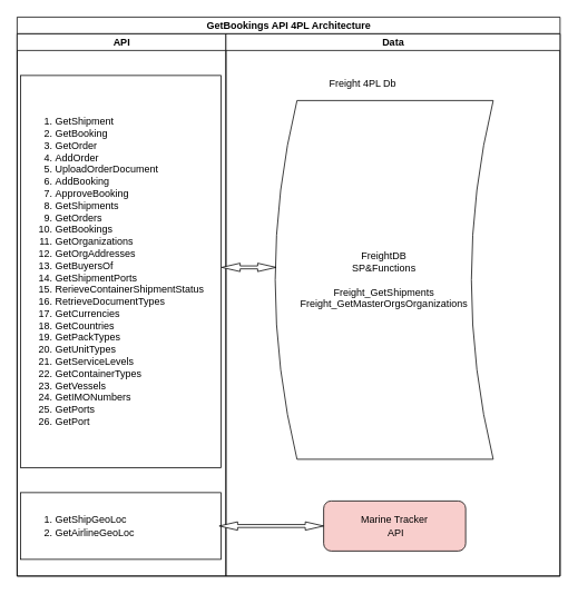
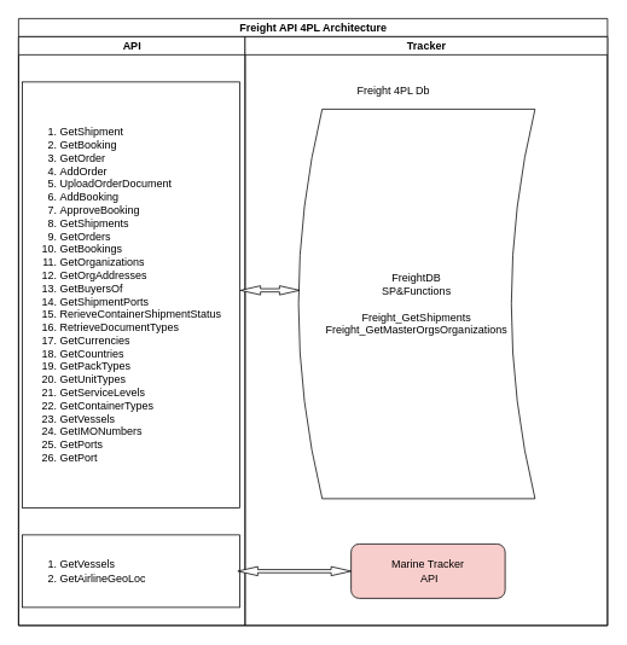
- <mxCell id="2" value="GetBookings API 4PL Architecture" style="swimlane;html=1;childLayout=stackLayout;resizeParent=1;resizeParentMax=0;startSize=20;" parent="1" vertex="1"><mxGeometry x="20" y="20" width="650" height="670" as="geometry"><mxRectangle x="20" y="410" width="60" height="20" as="alternateBounds" /></mxGeometry></mxCell>
+ <mxCell id="2" value="Freight API 4PL Architecture" style="swimlane;html=1;childLayout=stackLayout;resizeParent=1;resizeParentMax=0;startSize=20;" parent="1" vertex="1"><mxGeometry x="20" y="20" width="650" height="670" as="geometry"><mxRectangle x="20" y="410" width="60" height="20" as="alternateBounds" /></mxGeometry></mxCell>
- <mxCell id="6" value="Data" style="swimlane;html=1;startSize=20;" parent="2" vertex="1"><mxGeometry x="250" y="20" width="400" height="650" as="geometry" /></mxCell>
+ <mxCell id="6" value="Tracker" style="swimlane;html=1;startSize=20;" parent="2" vertex="1"><mxGeometry x="250" y="20" width="400" height="650" as="geometry" /></mxCell>
- <mxCell id="5" value="&lt;ol&gt;&lt;li&gt;GetShipGeoLoc&lt;/li&gt;&lt;li&gt;GetAirlineGeoLoc&lt;/li&gt;&lt;/ol&gt;" style="text;strokeColor=#000000;fillColor=none;html=1;whiteSpace=wrap;verticalAlign=middle;overflow=hidden;" parent="3" vertex="1"><mxGeometry x="4" y="550" width="240" height="80" as="geometry" /></mxCell>
+ <mxCell id="5" value="&lt;ol&gt;&lt;li&gt;GetVessels&lt;/li&gt;&lt;li&gt;GetAirlineGeoLoc&lt;/li&gt;&lt;/ol&gt;" style="text;strokeColor=#000000;fillColor=none;html=1;whiteSpace=wrap;verticalAlign=middle;overflow=hidden;" parent="3" vertex="1"><mxGeometry x="4" y="550" width="240" height="80" as="geometry" /></mxCell>
